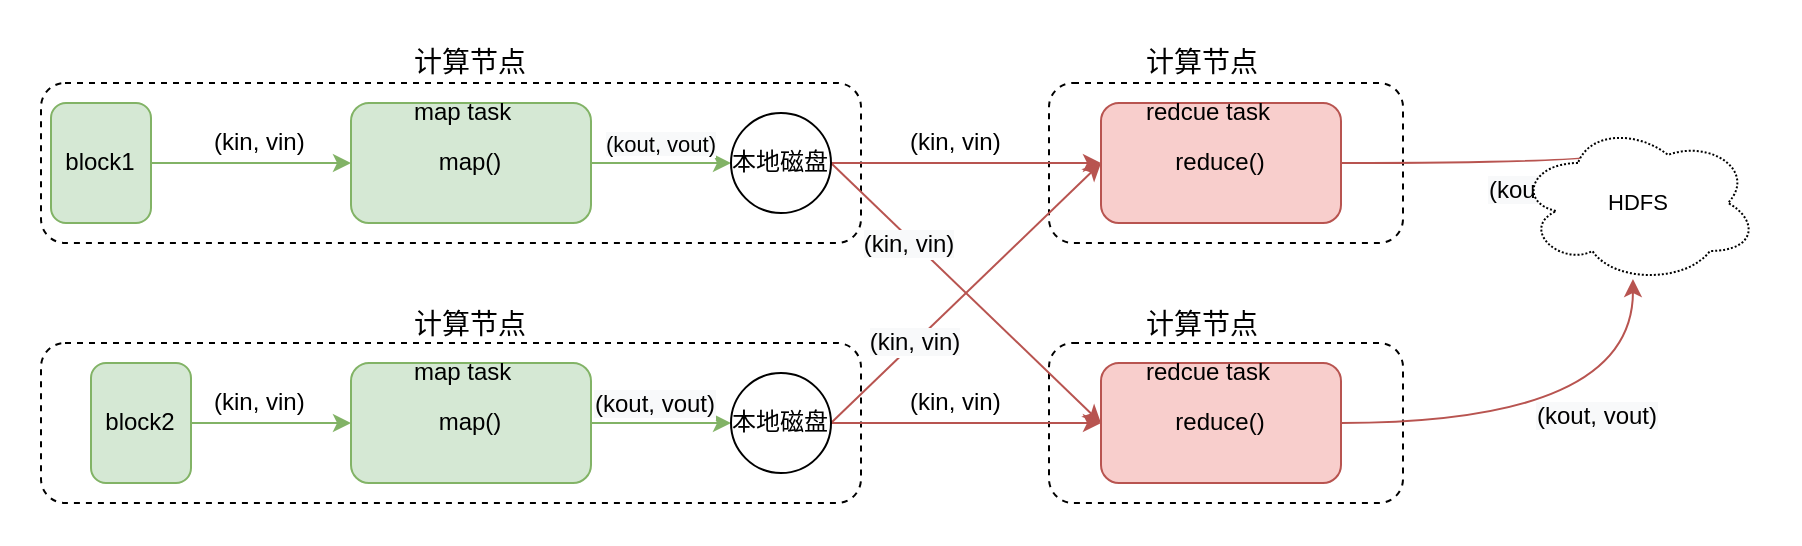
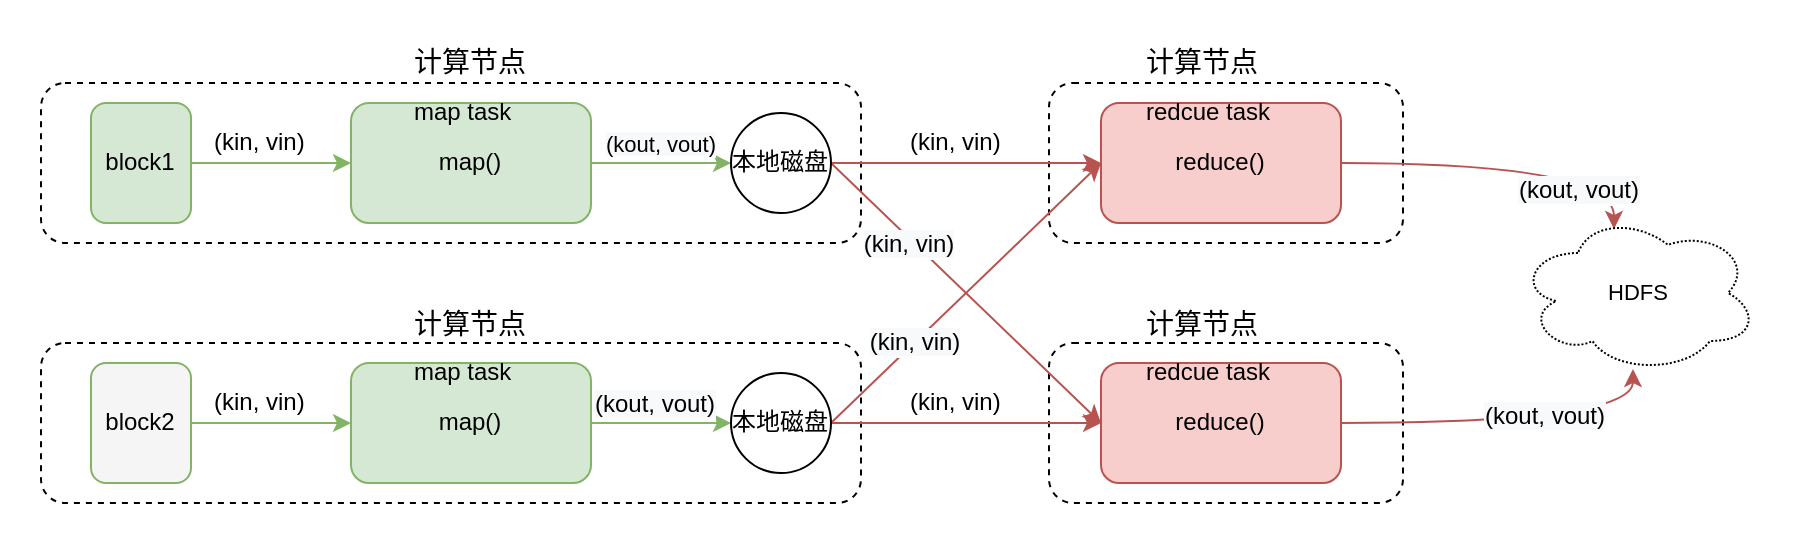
- <mxCell id="17" value="block1" style="rounded=1;whiteSpace=wrap;html=1;fillColor=#d5e8d4;strokeColor=#82b366;" parent="1" vertex="1"><mxGeometry x="25" y="51" width="50" height="60" as="geometry" /></mxCell>
+ <mxCell id="17" value="block1" style="rounded=1;whiteSpace=wrap;html=1;fillColor=#d5e8d4;strokeColor=#82b366;" parent="1" vertex="1"><mxGeometry x="45" y="51" width="50" height="60" as="geometry" /></mxCell>
- <mxCell id="42" value="HDFS" style="ellipse;shape=cloud;whiteSpace=wrap;html=1;dashed=1;dashPattern=1 1;fontSize=11;" vertex="1" parent="1"><mxGeometry x="758.5" y="61" width="120" height="80" as="geometry" /></mxCell>
+ <mxCell id="42" value="HDFS" style="ellipse;shape=cloud;whiteSpace=wrap;html=1;dashed=1;dashPattern=1 1;fontSize=11;" vertex="1" parent="1"><mxGeometry x="758.5" y="106" width="120" height="80" as="geometry" /></mxCell>
- <mxCell id="33" value="block2" style="rounded=1;whiteSpace=wrap;html=1;fillColor=#d5e8d4;strokeColor=#82b366;" parent="1" vertex="1"><mxGeometry x="45" y="181" width="50" height="60" as="geometry" /></mxCell>
+ <mxCell id="33" value="block2" style="rounded=1;whiteSpace=wrap;html=1;fillColor=#f5f5f5;strokeColor=#82b366;" parent="1" vertex="1"><mxGeometry x="45" y="181" width="50" height="60" as="geometry" /></mxCell>
